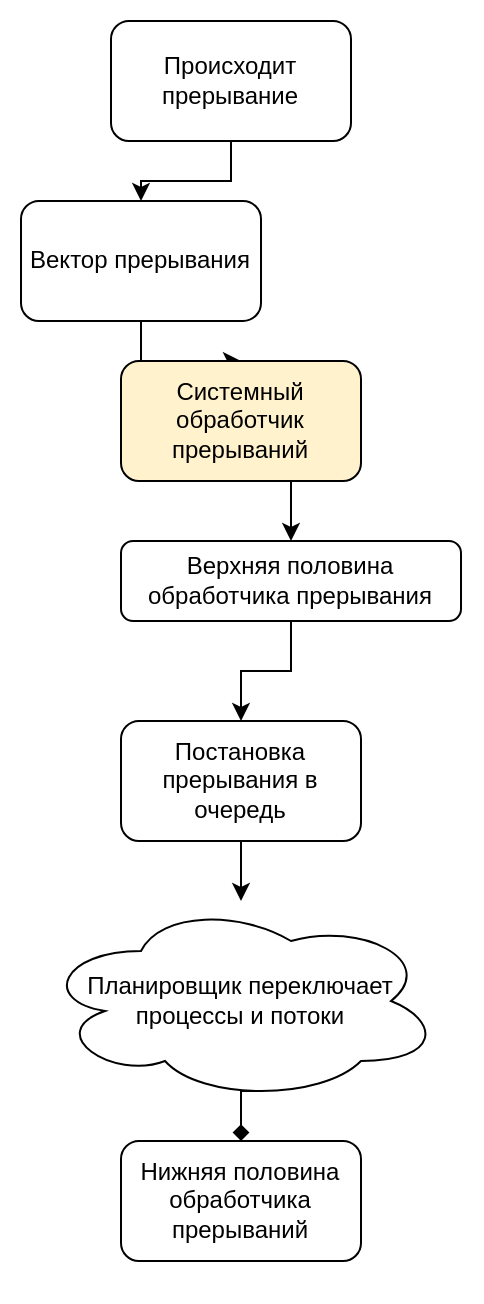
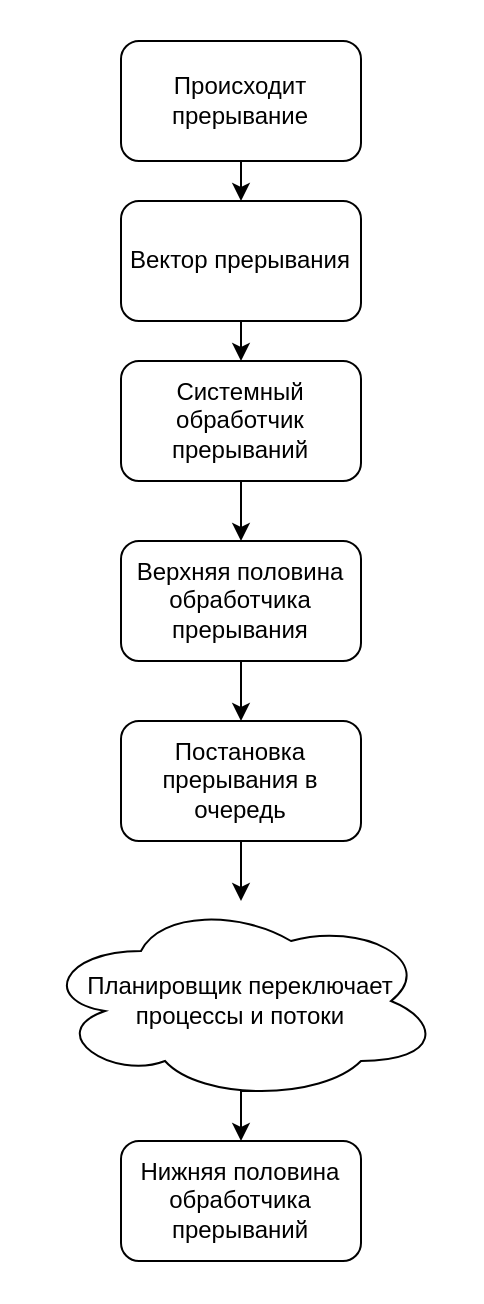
- <mxCell id="3" value="Происходит прерывание" style="rounded=1;whiteSpace=wrap;html=1;" vertex="1" parent="1"><mxGeometry x="55" y="10" width="120" height="60" as="geometry" /></mxCell>
+ <mxCell id="3" value="Происходит прерывание" style="rounded=1;whiteSpace=wrap;html=1;" vertex="1" parent="1"><mxGeometry x="60" y="20" width="120" height="60" as="geometry" /></mxCell>
- <mxCell id="7" value="Вектор прерывания" style="rounded=1;whiteSpace=wrap;html=1;" vertex="1" parent="1"><mxGeometry x="10" y="100" width="120" height="60" as="geometry" /></mxCell>
+ <mxCell id="7" value="Вектор прерывания" style="rounded=1;whiteSpace=wrap;html=1;" vertex="1" parent="1"><mxGeometry x="60" y="100" width="120" height="60" as="geometry" /></mxCell>
- <mxCell id="9" value="Системный обработчик прерываний" style="rounded=1;whiteSpace=wrap;html=1;fillColor=#fff2cc;" vertex="1" parent="1"><mxGeometry x="60" y="180" width="120" height="60" as="geometry" /></mxCell>
+ <mxCell id="9" value="Системный обработчик прерываний" style="rounded=1;whiteSpace=wrap;html=1;" vertex="1" parent="1"><mxGeometry x="60" y="180" width="120" height="60" as="geometry" /></mxCell>
- <mxCell id="5" value="Верхняя половина обработчика прерывания" style="rounded=1;whiteSpace=wrap;html=1;" vertex="1" parent="1"><mxGeometry x="60" y="270" width="170" height="40" as="geometry" /></mxCell>
+ <mxCell id="5" value="Верхняя половина обработчика прерывания" style="rounded=1;whiteSpace=wrap;html=1;" vertex="1" parent="1"><mxGeometry x="60" y="270" width="120" height="60" as="geometry" /></mxCell>
- <mxCell id="10" style="edgeStyle=orthogonalEdgeStyle;rounded=0;orthogonalLoop=1;jettySize=auto;html=1;exitX=0.55;exitY=0.95;exitDx=0;exitDy=0;exitPerimeter=0;entryX=0.5;entryY=0;entryDx=0;entryDy=0;endArrow=diamond;" edge="1" parent="1" source="11" target="14"><mxGeometry relative="1" as="geometry" /></mxCell>
+ <mxCell id="10" style="edgeStyle=orthogonalEdgeStyle;rounded=0;orthogonalLoop=1;jettySize=auto;html=1;exitX=0.55;exitY=0.95;exitDx=0;exitDy=0;exitPerimeter=0;entryX=0.5;entryY=0;entryDx=0;entryDy=0;" edge="1" parent="1" source="11" target="14"><mxGeometry relative="1" as="geometry" /></mxCell>
